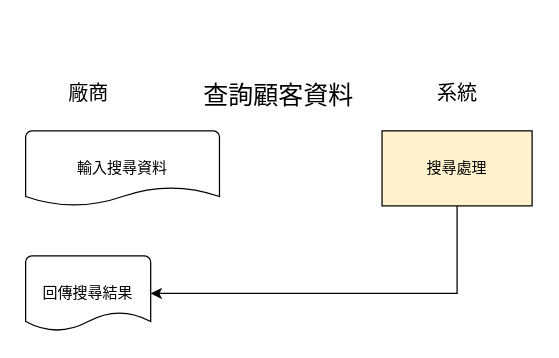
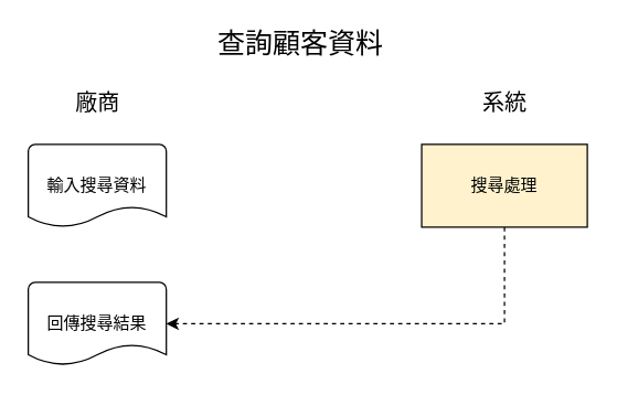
- <mxCell id="2" value="&lt;font style=&quot;font-size: 20px&quot;&gt;查詢顧客資料&lt;/font&gt;" style="text;html=1;align=center;verticalAlign=middle;resizable=0;points=[];autosize=1;strokeWidth=5;" vertex="1" parent="1"><mxGeometry x="152" y="65" width="140" height="20" as="geometry" /></mxCell>
+ <mxCell id="2" value="&lt;font style=&quot;font-size: 20px&quot;&gt;查詢顧客資料&lt;/font&gt;" style="text;html=1;align=center;verticalAlign=middle;resizable=0;points=[];autosize=1;strokeWidth=5;" vertex="1" parent="1"><mxGeometry x="147" y="20" width="140" height="20" as="geometry" /></mxCell>
- <mxCell id="3" value="輸入搜尋資料" style="strokeWidth=1;html=1;shape=mxgraph.flowchart.document2;whiteSpace=wrap;size=0.25;" vertex="1" parent="1"><mxGeometry x="20" y="104" width="155" height="60" as="geometry" /></mxCell>
+ <mxCell id="3" value="輸入搜尋資料" style="strokeWidth=1;html=1;shape=mxgraph.flowchart.document2;whiteSpace=wrap;size=0.25;" vertex="1" parent="1"><mxGeometry x="20" y="104" width="100" height="60" as="geometry" /></mxCell>
- <mxCell id="6" style="edgeStyle=orthogonalEdgeStyle;rounded=0;orthogonalLoop=1;jettySize=auto;html=1;exitX=0.5;exitY=1;exitDx=0;exitDy=0;entryX=1;entryY=0.5;entryDx=0;entryDy=0;entryPerimeter=0;" edge="1" parent="1" source="7" target="8"><mxGeometry relative="1" as="geometry" /></mxCell>
+ <mxCell id="6" style="edgeStyle=orthogonalEdgeStyle;rounded=0;orthogonalLoop=1;jettySize=auto;html=1;exitX=0.5;exitY=1;exitDx=0;exitDy=0;entryX=1;entryY=0.5;entryDx=0;entryDy=0;entryPerimeter=0;dashed=1;" edge="1" parent="1" source="7" target="8"><mxGeometry relative="1" as="geometry" /></mxCell>
